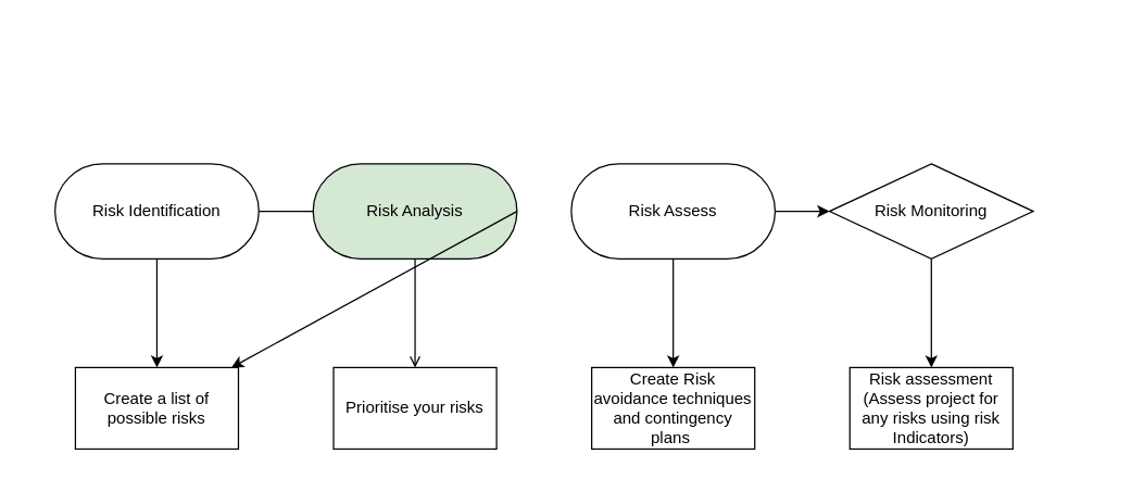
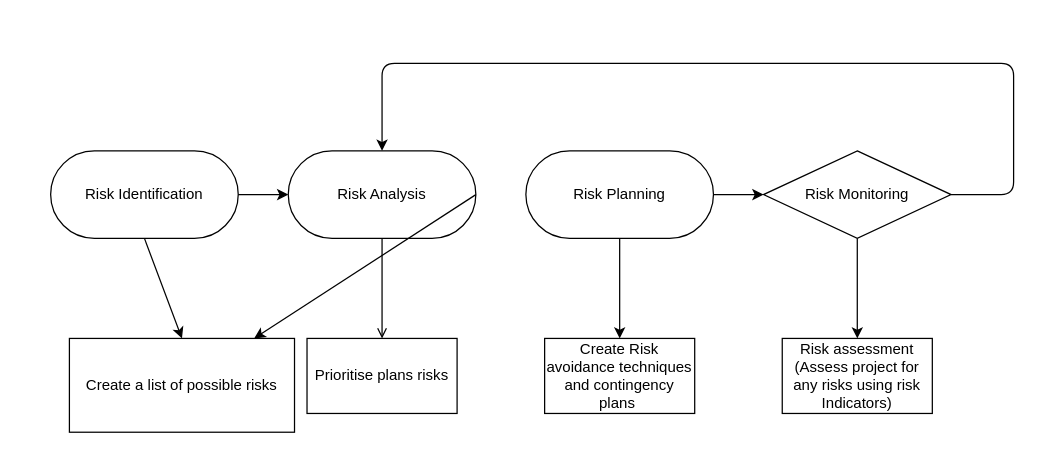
+ <mxCell id="17" value="" style="endArrow=classic;html=1;entryX=0.5;entryY=0;entryDx=0;entryDy=0;exitX=1;exitY=0.5;exitDx=0;exitDy=0;" parent="1" source="6" target="4" edge="1"><mxGeometry width="50" height="50" relative="1" as="geometry"><mxPoint x="810" y="190" as="sourcePoint" /><mxPoint x="510" y="290" as="targetPoint" /><Array as="points"><mxPoint x="810" y="155" /><mxPoint x="810" y="50" /><mxPoint x="305" y="50" /></Array></mxGeometry></mxCell>
- <mxCell id="10" value="" style="endArrow=none;html=1;exitX=1;exitY=0.5;exitDx=0;exitDy=0;entryX=0;entryY=0.5;entryDx=0;entryDy=0;" parent="1" source="2" target="4" edge="1"><mxGeometry width="50" height="50" relative="1" as="geometry"><mxPoint x="190" y="210" as="sourcePoint" /><mxPoint x="240" y="160" as="targetPoint" /></mxGeometry></mxCell>
+ <mxCell id="10" value="" style="endArrow=classic;html=1;exitX=1;exitY=0.5;exitDx=0;exitDy=0;entryX=0;entryY=0.5;entryDx=0;entryDy=0;" parent="1" source="2" target="4" edge="1"><mxGeometry width="50" height="50" relative="1" as="geometry"><mxPoint x="190" y="210" as="sourcePoint" /><mxPoint x="240" y="160" as="targetPoint" /></mxGeometry></mxCell>
- <mxCell id="4" value="Risk Analysis" style="rounded=1;whiteSpace=wrap;html=1;arcSize=50;fillColor=#d5e8d4;" parent="1" vertex="1"><mxGeometry x="230" y="120" width="150" height="70" as="geometry" /></mxCell>
+ <mxCell id="4" value="Risk Analysis" style="rounded=1;whiteSpace=wrap;html=1;arcSize=50;" parent="1" vertex="1"><mxGeometry x="230" y="120" width="150" height="70" as="geometry" /></mxCell>
- <mxCell id="5" value="Risk Assess" style="rounded=1;whiteSpace=wrap;html=1;arcSize=50;" parent="1" vertex="1"><mxGeometry x="420" y="120" width="150" height="70" as="geometry" /></mxCell>
+ <mxCell id="5" value="Risk Planning" style="rounded=1;whiteSpace=wrap;html=1;arcSize=50;" parent="1" vertex="1"><mxGeometry x="420" y="120" width="150" height="70" as="geometry" /></mxCell>
- <mxCell id="3" value="Create a list of possible risks" style="rounded=0;whiteSpace=wrap;html=1;" parent="1" vertex="1"><mxGeometry x="55" y="270" width="120" height="60" as="geometry" /></mxCell>
+ <mxCell id="3" value="Create a list of possible risks" style="rounded=0;whiteSpace=wrap;html=1;" parent="1" vertex="1"><mxGeometry x="55" y="270" width="180" height="75" as="geometry" /></mxCell>
- <mxCell id="7" value="Prioritise your risks" style="rounded=0;whiteSpace=wrap;html=1;" parent="1" vertex="1"><mxGeometry x="245" y="270" width="120" height="60" as="geometry" /></mxCell>
+ <mxCell id="7" value="Prioritise plans risks" style="rounded=0;whiteSpace=wrap;html=1;" parent="1" vertex="1"><mxGeometry x="245" y="270" width="120" height="60" as="geometry" /></mxCell>
